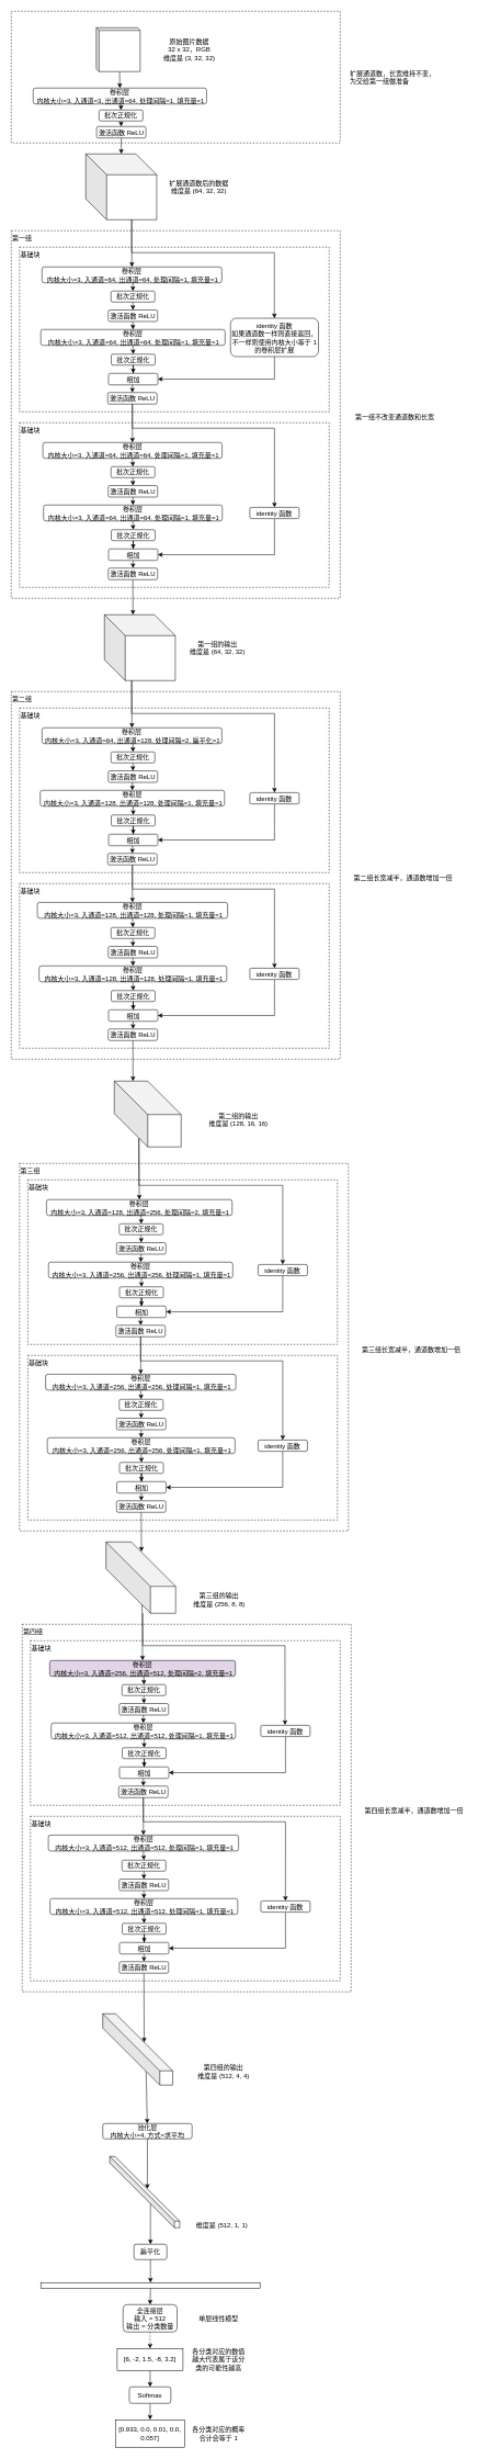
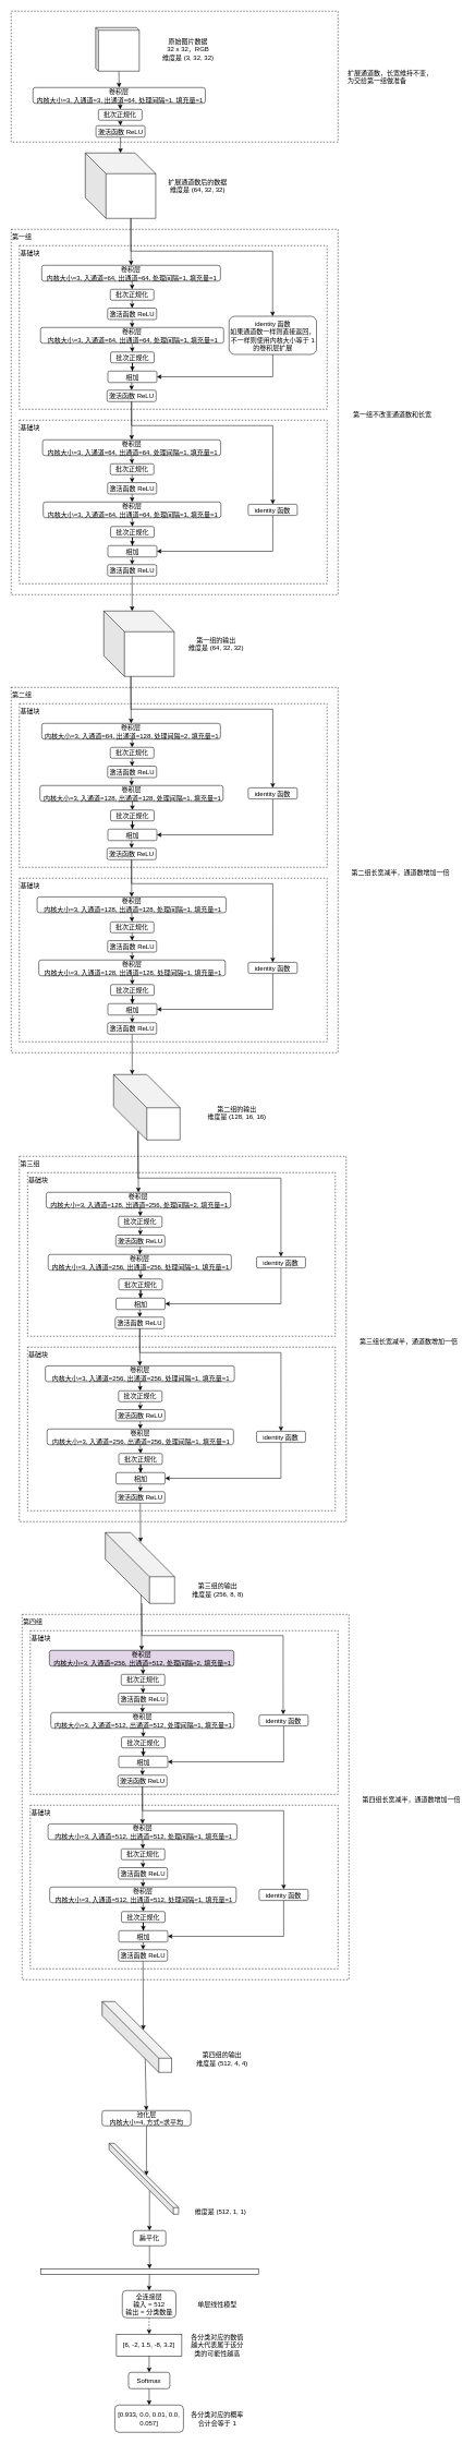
- <mxCell id="58" value="卷积层&lt;br&gt;&amp;nbsp;内核大小=3, 入通道=64, 出通道=128, 处理间隔=2, 扁平化=1" style="rounded=1;whiteSpace=wrap;html=1;" parent="1" vertex="1"><mxGeometry x="76.18" y="1326" width="328" height="29" as="geometry" /></mxCell>
+ <mxCell id="58" value="卷积层&lt;br&gt;&amp;nbsp;内核大小=3, 入通道=64, 出通道=128, 处理间隔=2, 填充量=1" style="rounded=1;whiteSpace=wrap;html=1;" parent="1" vertex="1"><mxGeometry x="76.18" y="1326" width="328" height="29" as="geometry" /></mxCell>
- <mxCell id="191" value="[0.933, 0.0, 0.01, 0.0, 0.057]" style="rounded=0;whiteSpace=wrap;html=1;" parent="1" vertex="1"><mxGeometry x="210.31" y="4410" width="126" height="50" as="geometry" /></mxCell>
+ <mxCell id="191" value="[0.933, 0.0, 0.01, 0.0, 0.057]" style="whiteSpace=wrap;html=1;rounded=1;" parent="1" vertex="1"><mxGeometry x="210.31" y="4410" width="126" height="50" as="geometry" /></mxCell>
